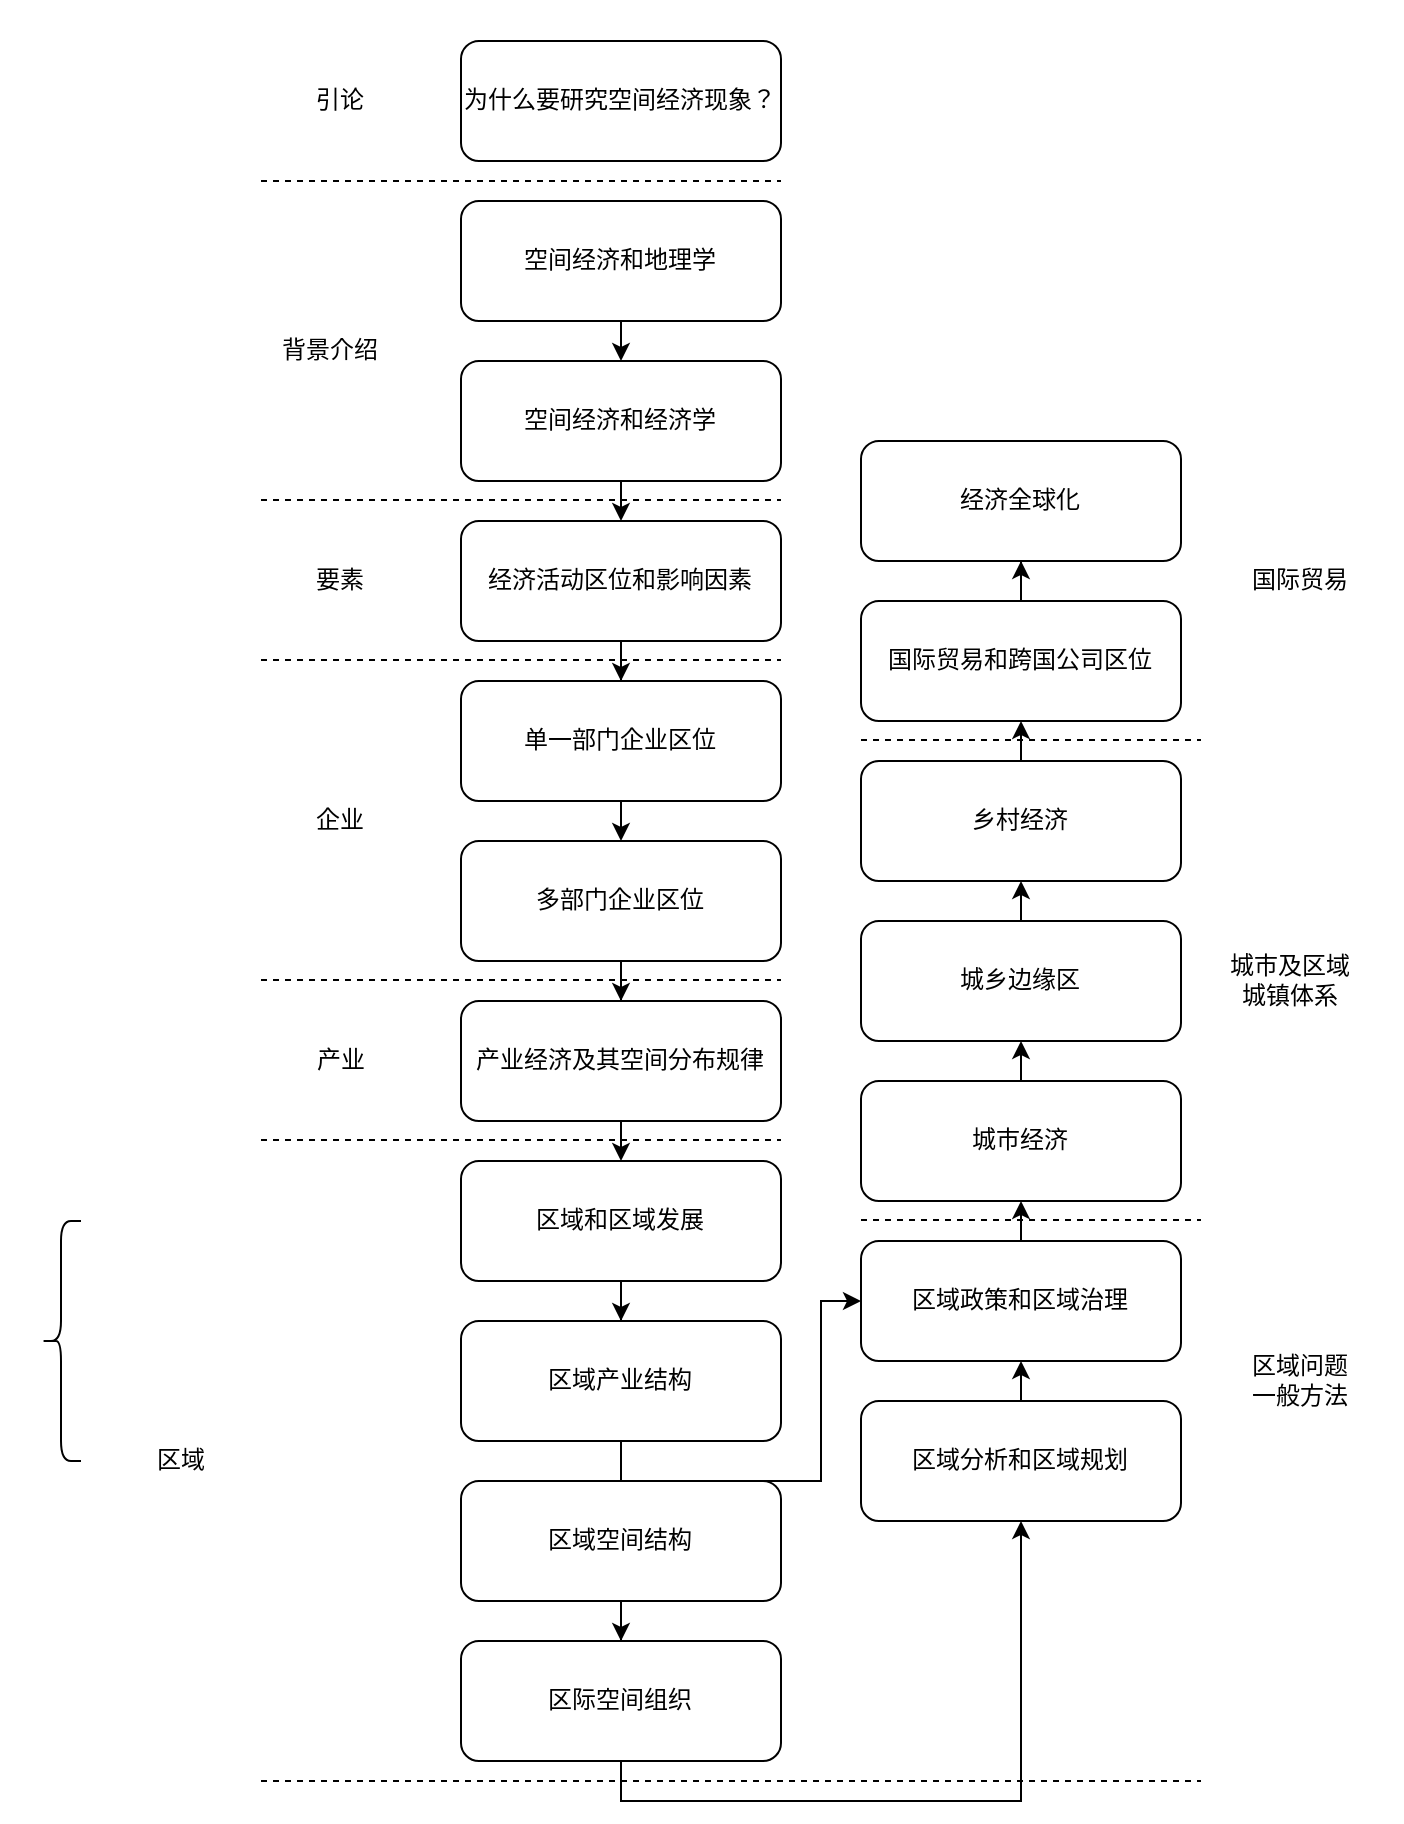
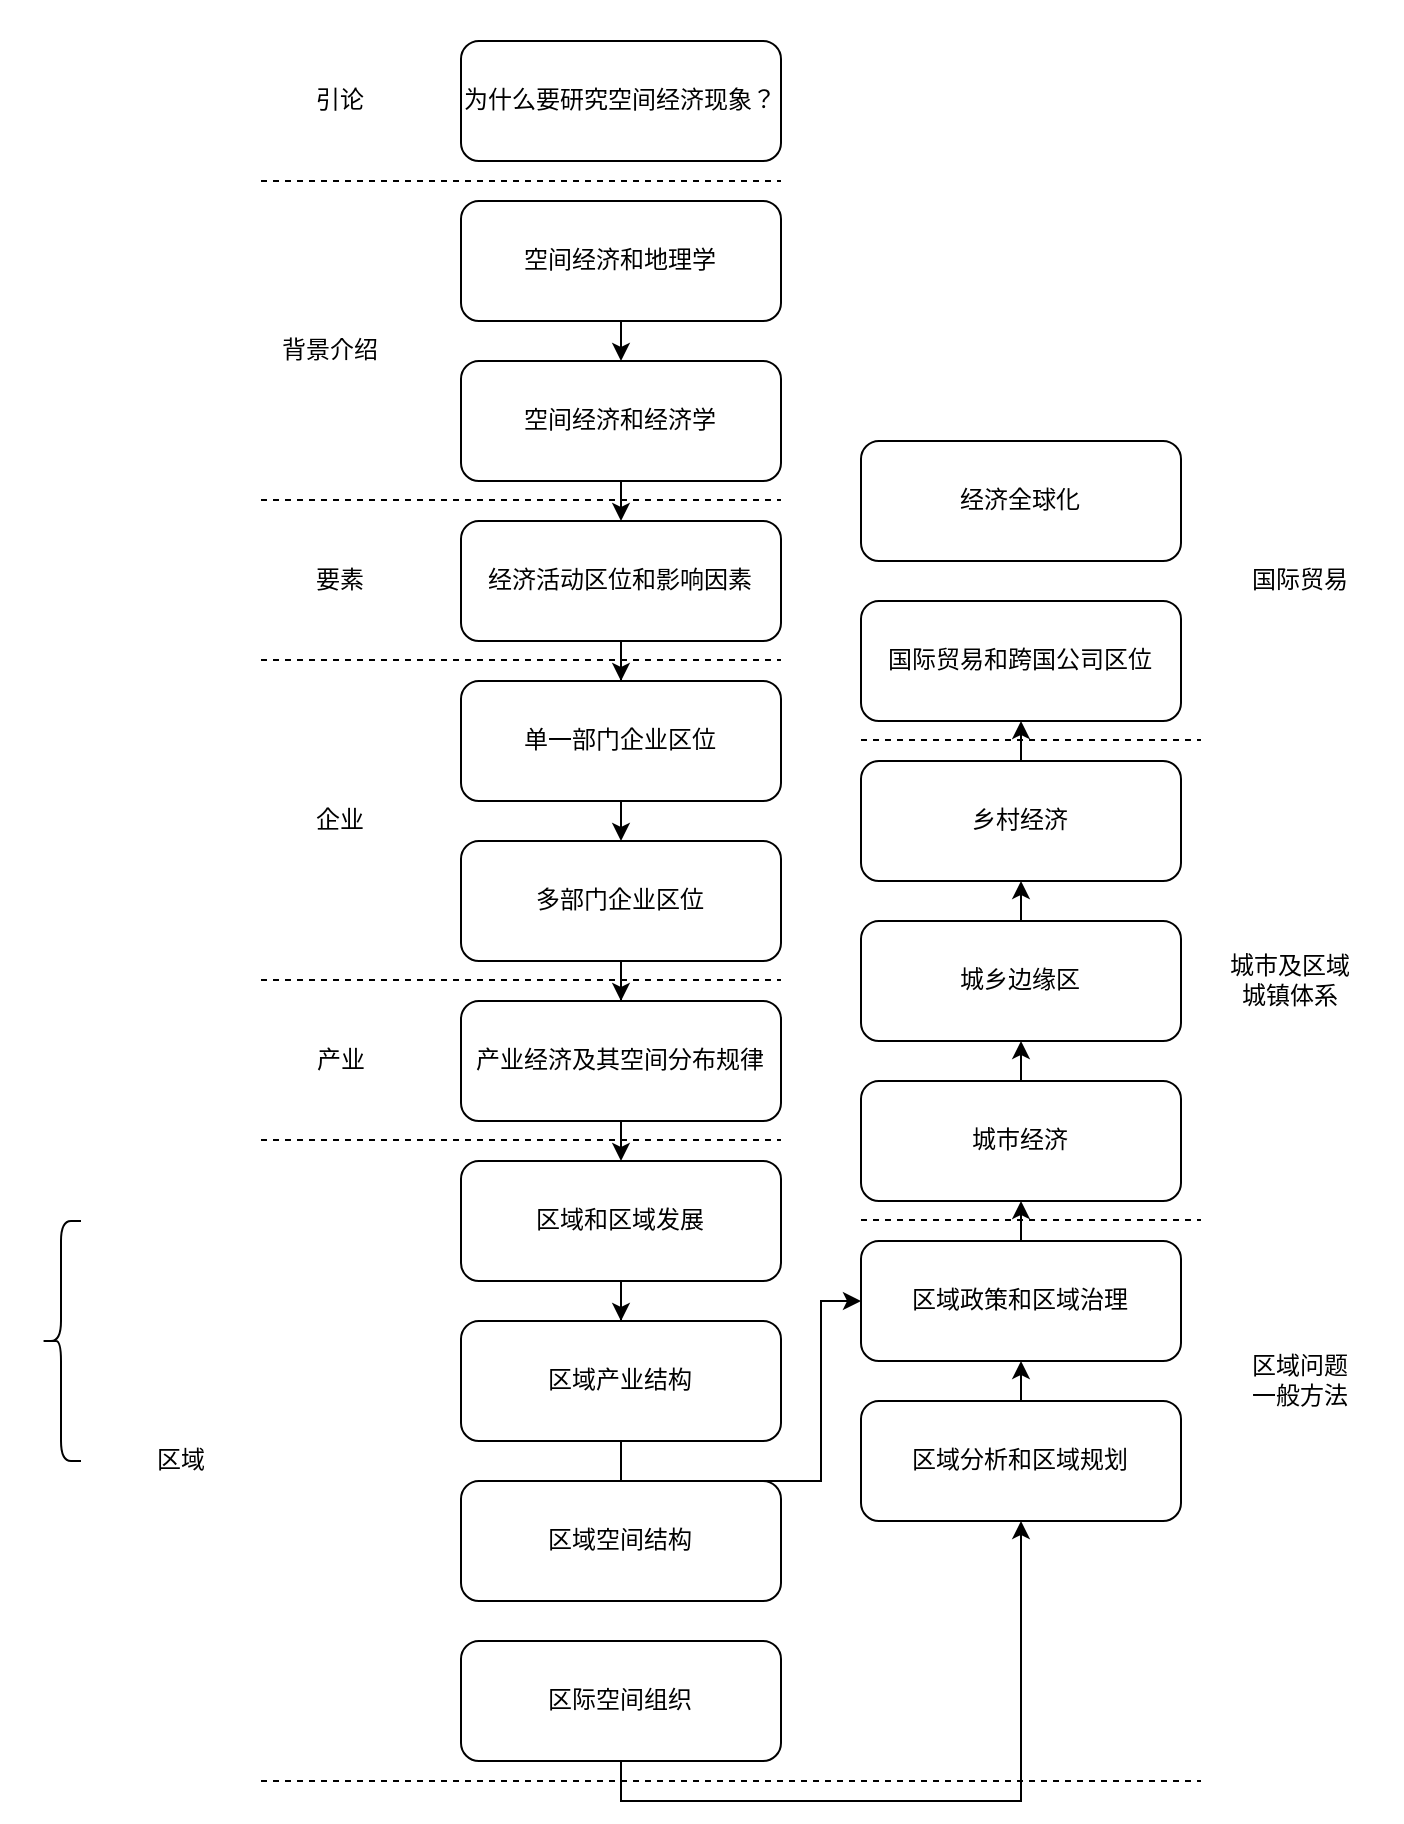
- <mxCell id="33" style="edgeStyle=orthogonalEdgeStyle;rounded=0;orthogonalLoop=1;jettySize=auto;html=1;exitX=0.5;exitY=0;exitDx=0;exitDy=0;" parent="1" source="34" target="35" edge="1"><mxGeometry relative="1" as="geometry" /></mxCell>
- <mxCell id="19" style="edgeStyle=orthogonalEdgeStyle;rounded=0;orthogonalLoop=1;jettySize=auto;html=1;exitX=0.5;exitY=1;exitDx=0;exitDy=0;" parent="1" source="20" target="22" edge="1"><mxGeometry relative="1" as="geometry" /></mxCell>
